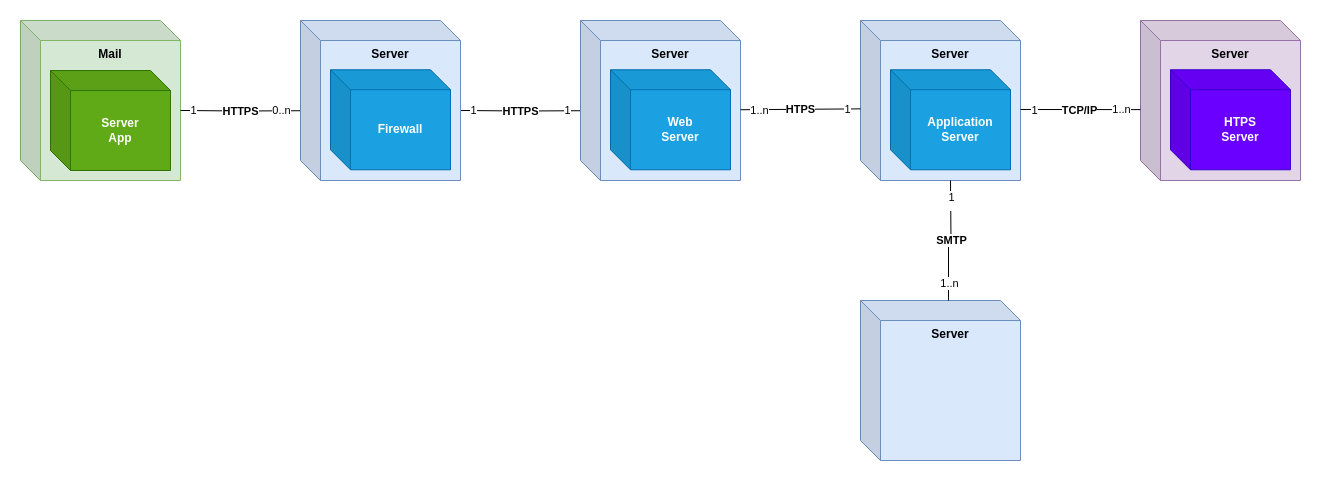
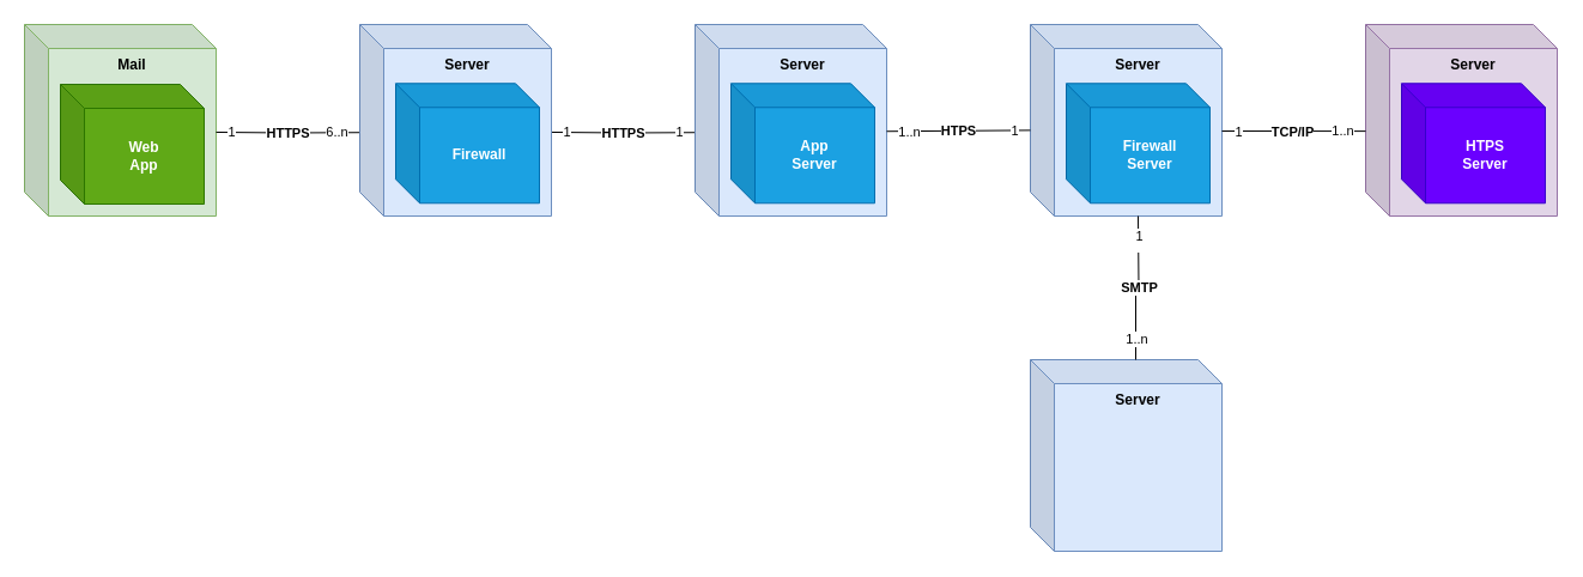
- <mxCell id="32" value="0..n" style="edgeLabel;html=1;align=center;verticalAlign=middle;resizable=0;points=[];" connectable="0" vertex="1" parent="1"><mxGeometry x="280.714" y="109.243" as="geometry" /></mxCell>
+ <mxCell id="32" value="6..n" style="edgeLabel;html=1;align=center;verticalAlign=middle;resizable=0;points=[];" connectable="0" vertex="1" parent="1"><mxGeometry x="280.714" y="109.243" as="geometry" /></mxCell>
- <mxCell id="8" value="&lt;b&gt;Web&lt;/b&gt;&lt;div&gt;&lt;b&gt;Server&lt;/b&gt;&lt;/div&gt;" style="shape=cube;whiteSpace=wrap;html=1;boundedLbl=1;backgroundOutline=1;darkOpacity=0.05;darkOpacity2=0.1;fillColor=#1ba1e2;strokeColor=#006EAF;fontColor=#ffffff;" vertex="1" parent="1"><mxGeometry x="610" y="69.27" width="120" height="100" as="geometry" /></mxCell>
+ <mxCell id="8" value="&lt;b&gt;App&lt;/b&gt;&lt;div&gt;&lt;b&gt;Server&lt;/b&gt;&lt;/div&gt;" style="shape=cube;whiteSpace=wrap;html=1;boundedLbl=1;backgroundOutline=1;darkOpacity=0.05;darkOpacity2=0.1;fillColor=#1ba1e2;strokeColor=#006EAF;fontColor=#ffffff;" vertex="1" parent="1"><mxGeometry x="610" y="69.27" width="120" height="100" as="geometry" /></mxCell>
- <mxCell id="10" value="&lt;b&gt;Application&lt;/b&gt;&lt;div&gt;&lt;b&gt;Server&lt;/b&gt;&lt;/div&gt;" style="shape=cube;whiteSpace=wrap;html=1;boundedLbl=1;backgroundOutline=1;darkOpacity=0.05;darkOpacity2=0.1;fillColor=#1ba1e2;strokeColor=#006EAF;fontColor=#ffffff;" vertex="1" parent="1"><mxGeometry x="890" y="69.27" width="120" height="100" as="geometry" /></mxCell>
+ <mxCell id="10" value="&lt;b&gt;Firewall&lt;/b&gt;&lt;div&gt;&lt;b&gt;Server&lt;/b&gt;&lt;/div&gt;" style="shape=cube;whiteSpace=wrap;html=1;boundedLbl=1;backgroundOutline=1;darkOpacity=0.05;darkOpacity2=0.1;fillColor=#1ba1e2;strokeColor=#006EAF;fontColor=#ffffff;" vertex="1" parent="1"><mxGeometry x="890" y="69.27" width="120" height="100" as="geometry" /></mxCell>
- <mxCell id="3" value="&lt;b&gt;Server&lt;/b&gt;&lt;div&gt;&lt;b&gt;App&lt;/b&gt;&lt;/div&gt;" style="shape=cube;whiteSpace=wrap;html=1;boundedLbl=1;backgroundOutline=1;darkOpacity=0.05;darkOpacity2=0.1;fillColor=#60a917;strokeColor=#2D7600;fontColor=#ffffff;" vertex="1" parent="1"><mxGeometry x="50" y="70" width="120" height="100" as="geometry" /></mxCell>
+ <mxCell id="3" value="&lt;b&gt;Web&lt;/b&gt;&lt;div&gt;&lt;b&gt;App&lt;/b&gt;&lt;/div&gt;" style="shape=cube;whiteSpace=wrap;html=1;boundedLbl=1;backgroundOutline=1;darkOpacity=0.05;darkOpacity2=0.1;fillColor=#60a917;strokeColor=#2D7600;fontColor=#ffffff;" vertex="1" parent="1"><mxGeometry x="50" y="70" width="120" height="100" as="geometry" /></mxCell>
